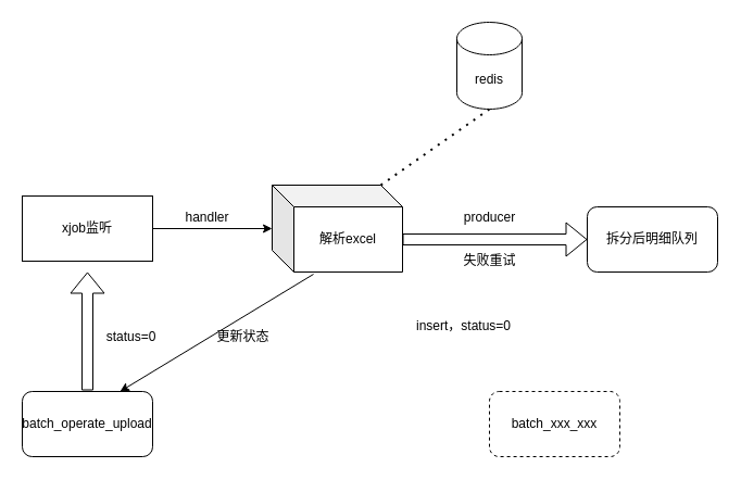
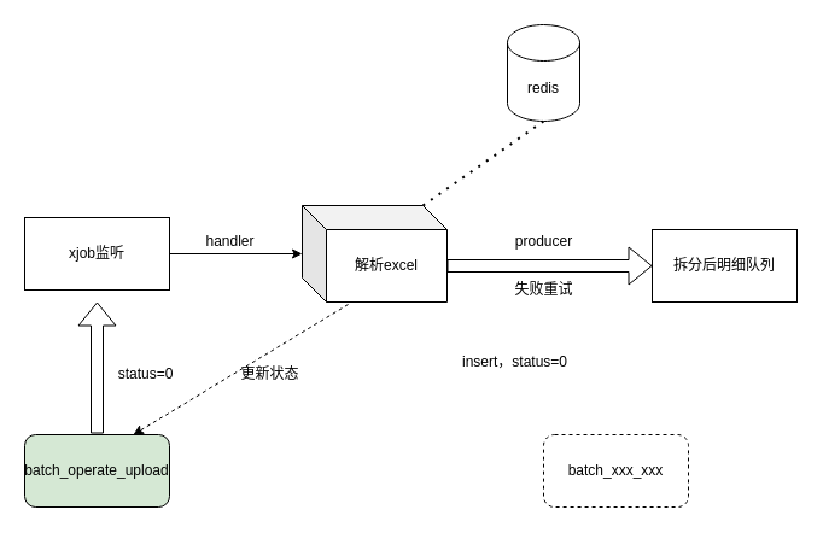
- <mxCell id="4" value="拆分后明细队列" style="whiteSpace=wrap;html=1;rounded=1;" parent="1" vertex="1"><mxGeometry x="540" y="190" width="120" height="60" as="geometry" /></mxCell>
+ <mxCell id="4" value="拆分后明细队列" style="rounded=0;whiteSpace=wrap;html=1;" parent="1" vertex="1"><mxGeometry x="540" y="190" width="120" height="60" as="geometry" /></mxCell>
- <mxCell id="13" value="" style="endArrow=classic;html=1;exitX=0.317;exitY=1.025;exitDx=0;exitDy=0;exitPerimeter=0;entryX=0.75;entryY=0;entryDx=0;entryDy=0;" edge="1" parent="1" source="2" target="5"><mxGeometry width="50" height="50" relative="1" as="geometry"><mxPoint x="270" y="390" as="sourcePoint" /><mxPoint x="320" y="340" as="targetPoint" /></mxGeometry></mxCell>
+ <mxCell id="13" value="" style="endArrow=classic;html=1;exitX=0.317;exitY=1.025;exitDx=0;exitDy=0;exitPerimeter=0;entryX=0.75;entryY=0;entryDx=0;entryDy=0;dashed=1;" edge="1" parent="1" source="2" target="5"><mxGeometry width="50" height="50" relative="1" as="geometry"><mxPoint x="270" y="390" as="sourcePoint" /><mxPoint x="320" y="340" as="targetPoint" /></mxGeometry></mxCell>
- <mxCell id="5" value="batch_operate_upload" style="rounded=1;whiteSpace=wrap;html=1;" parent="1" vertex="1"><mxGeometry x="20" y="360" width="120" height="60" as="geometry" /></mxCell>
+ <mxCell id="5" value="batch_operate_upload" style="rounded=1;whiteSpace=wrap;html=1;fillColor=#d5e8d4;" parent="1" vertex="1"><mxGeometry x="20" y="360" width="120" height="60" as="geometry" /></mxCell>
